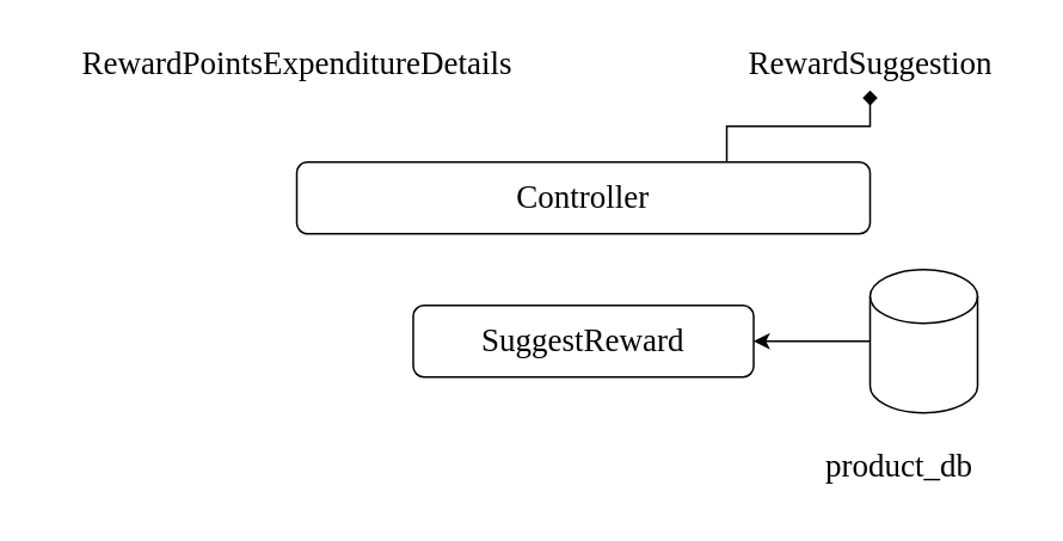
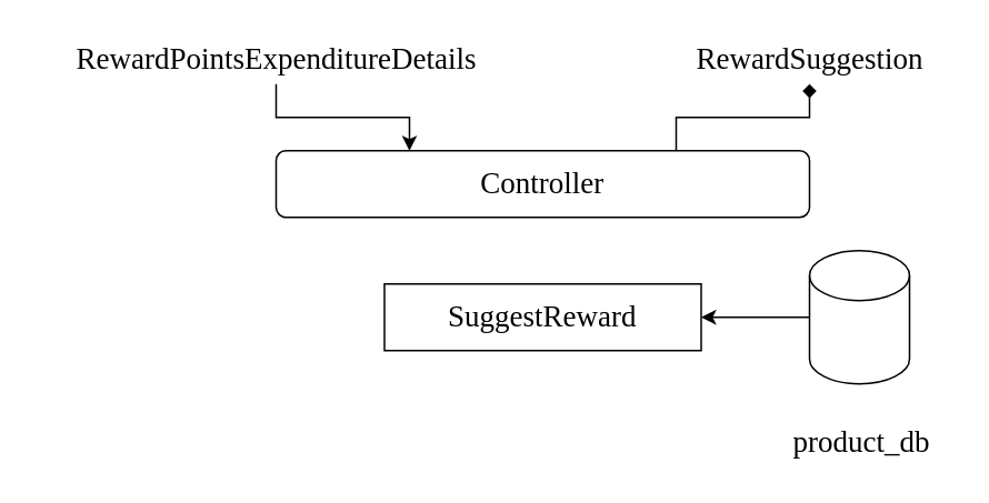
+ <mxCell id="5" style="edgeStyle=orthogonalEdgeStyle;rounded=0;orthogonalLoop=1;jettySize=auto;html=1;entryX=0.25;entryY=0;entryDx=0;entryDy=0;startArrow=none;startFill=0;fontFamily=Ubuntu;fontSource=https%3A%2F%2Ffonts.googleapis.com%2Fcss%3Ffamily%3DUbuntu;fontSize=18;" edge="1" parent="1" source="6" target="3"><mxGeometry relative="1" as="geometry" /></mxCell>
- <mxCell id="4" value="SuggestReward" style="rounded=1;whiteSpace=wrap;html=1;fillColor=none;fontFamily=Ubuntu;fontSource=https://fonts.googleapis.com/css?family=Ubuntu;fontSize=18;" vertex="1" parent="1"><mxGeometry x="230" y="170" width="190" height="40" as="geometry" /></mxCell>
+ <mxCell id="4" value="SuggestReward" style="whiteSpace=wrap;html=1;fillColor=none;fontFamily=Ubuntu;fontSource=https://fonts.googleapis.com/css?family=Ubuntu;fontSize=18;rounded=0;" vertex="1" parent="1"><mxGeometry x="230" y="170" width="190" height="40" as="geometry" /></mxCell>
- <mxCell id="10" value="product_db" style="text;html=1;align=center;verticalAlign=middle;resizable=0;points=[];autosize=1;fontSize=18;fontFamily=Ubuntu;" vertex="1" parent="1"><mxGeometry x="446" y="245" width="110" height="30" as="geometry" /></mxCell>
+ <mxCell id="10" value="product_db" style="text;html=1;align=center;verticalAlign=middle;resizable=0;points=[];autosize=1;fontSize=18;fontFamily=Ubuntu;" vertex="1" parent="1"><mxGeometry x="461" y="250" width="110" height="30" as="geometry" /></mxCell>
